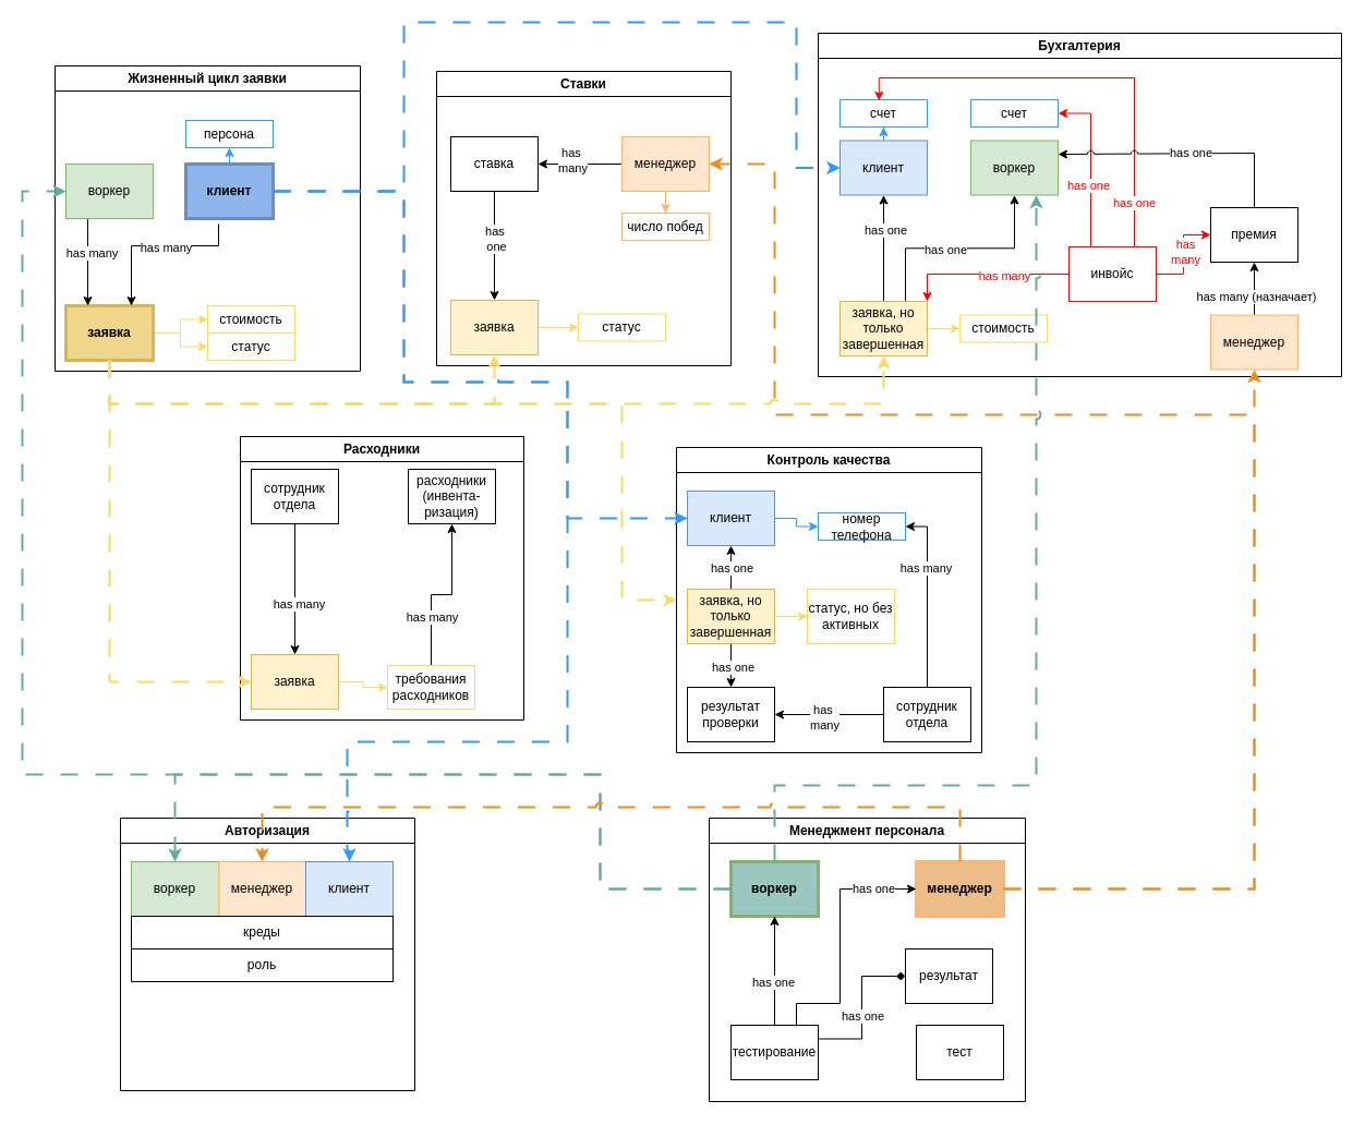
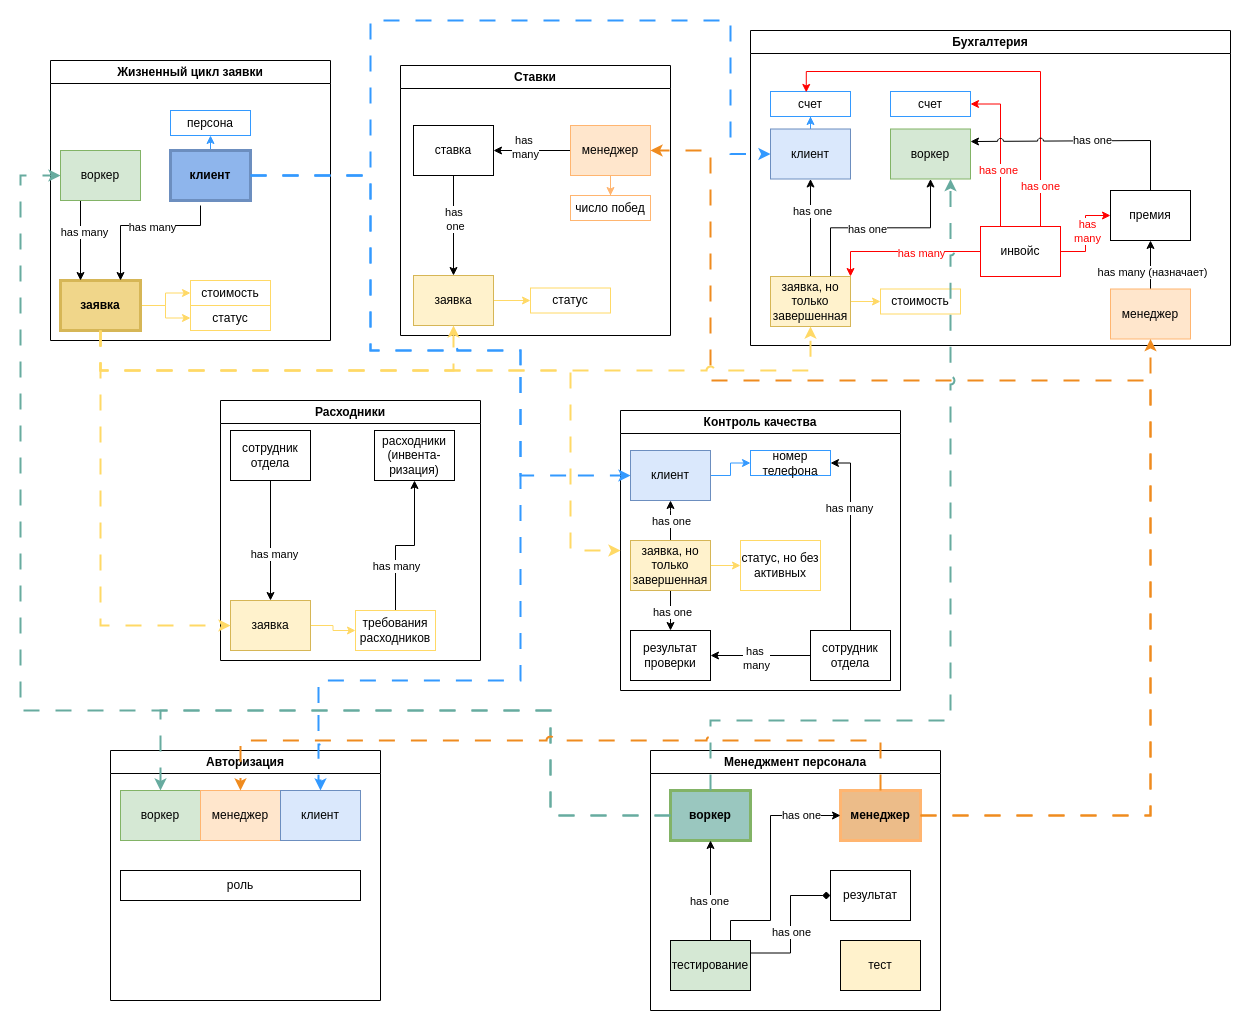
- <mxCell id="66" value="номер телефона" style="rounded=0;whiteSpace=wrap;html=1;strokeColor=#3399FF;" vertex="1" parent="56"><mxGeometry x="130" y="60" width="80" height="25" as="geometry" /></mxCell>
+ <mxCell id="66" value="номер телефона" style="rounded=0;whiteSpace=wrap;html=1;strokeColor=#3399FF;" vertex="1" parent="56"><mxGeometry x="130" y="40" width="80" height="25" as="geometry" /></mxCell>
- <mxCell id="87" value="креды" style="rounded=0;whiteSpace=wrap;html=1;" vertex="1" parent="83"><mxGeometry x="10" y="90" width="240" height="30" as="geometry" /></mxCell>
- <mxCell id="98" value="тестирование" style="rounded=0;whiteSpace=wrap;html=1;" vertex="1" parent="89"><mxGeometry x="20" y="190" width="80" height="50" as="geometry" /></mxCell>
+ <mxCell id="98" value="тестирование" style="rounded=0;whiteSpace=wrap;html=1;fillColor=#d5e8d4;" vertex="1" parent="89"><mxGeometry x="20" y="190" width="80" height="50" as="geometry" /></mxCell>
- <mxCell id="99" value="тест" style="rounded=0;whiteSpace=wrap;html=1;" vertex="1" parent="89"><mxGeometry x="190" y="190" width="80" height="50" as="geometry" /></mxCell>
+ <mxCell id="99" value="тест" style="rounded=0;whiteSpace=wrap;html=1;fillColor=#fff2cc;" vertex="1" parent="89"><mxGeometry x="190" y="190" width="80" height="50" as="geometry" /></mxCell>
